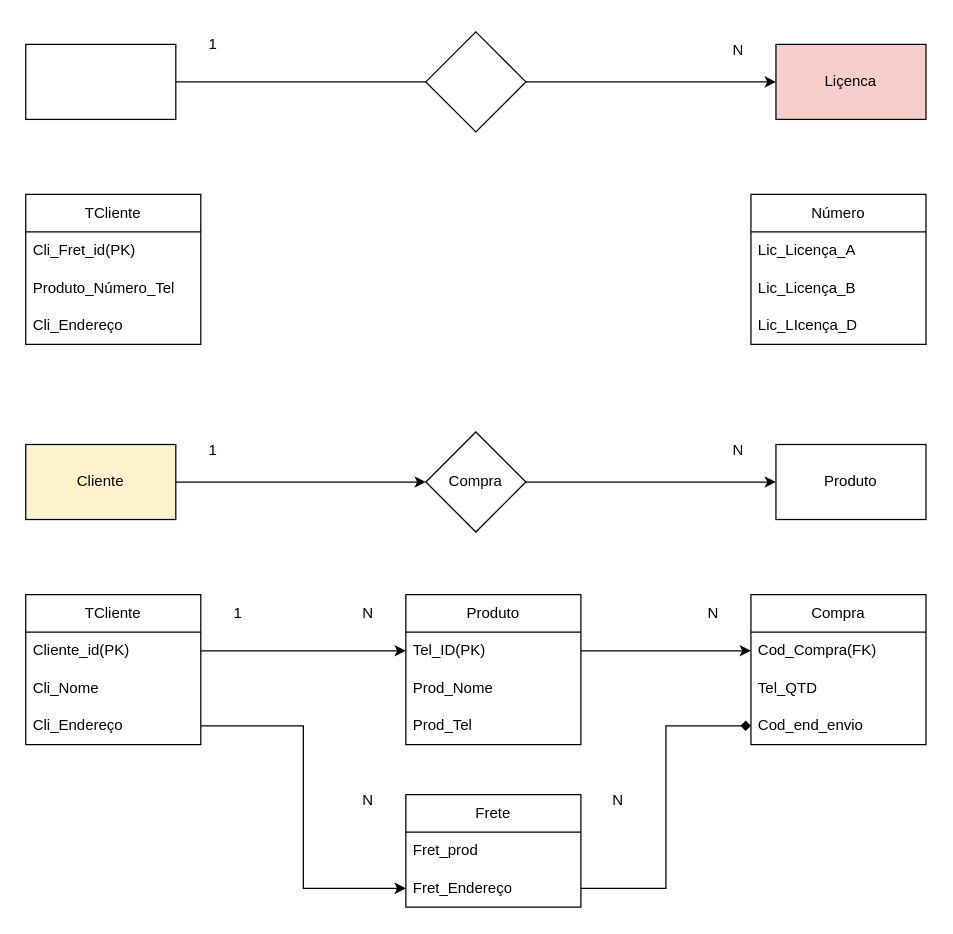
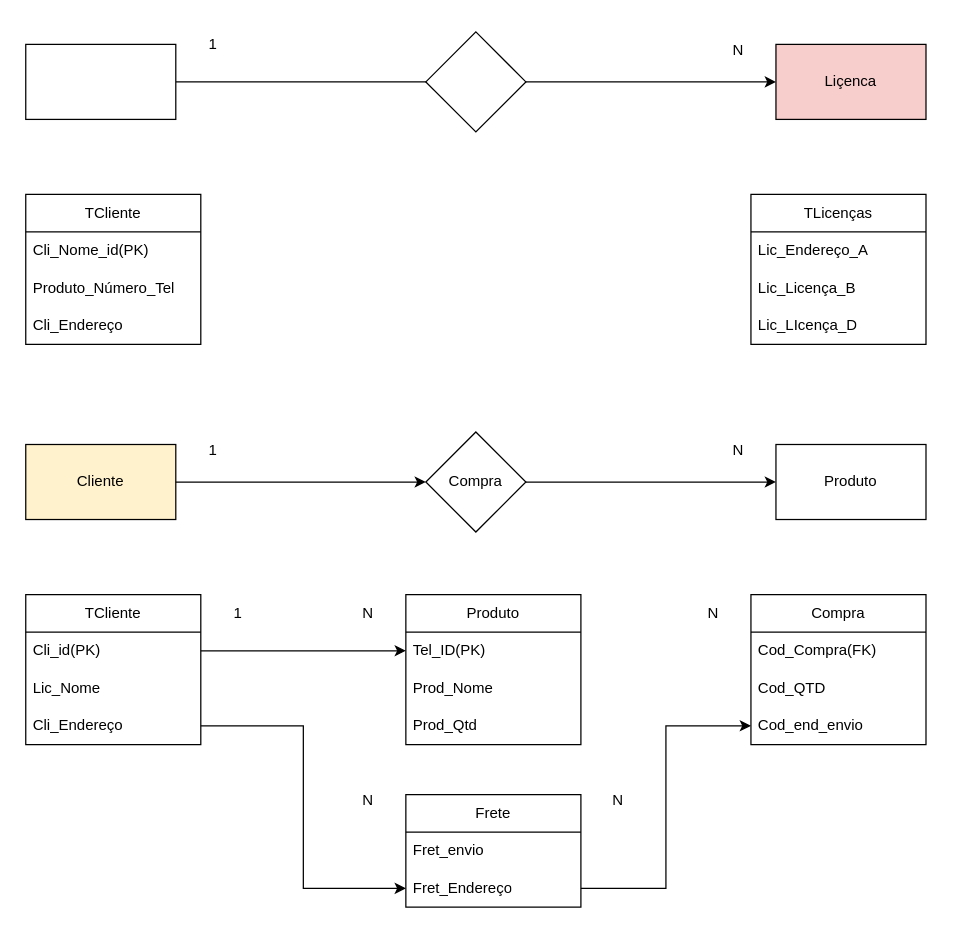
- <mxCell id="12" value="Número" style="swimlane;fontStyle=0;childLayout=stackLayout;horizontal=1;startSize=30;horizontalStack=0;resizeParent=1;resizeParentMax=0;resizeLast=0;collapsible=1;marginBottom=0;whiteSpace=wrap;html=1;" vertex="1" parent="1"><mxGeometry x="600" y="155" width="140" height="120" as="geometry" /></mxCell>
+ <mxCell id="12" value="TLicenças" style="swimlane;fontStyle=0;childLayout=stackLayout;horizontal=1;startSize=30;horizontalStack=0;resizeParent=1;resizeParentMax=0;resizeLast=0;collapsible=1;marginBottom=0;whiteSpace=wrap;html=1;" vertex="1" parent="1"><mxGeometry x="600" y="155" width="140" height="120" as="geometry" /></mxCell>
- <mxCell id="9" value="Cli_Fret_id(PK)" style="text;strokeColor=none;fillColor=none;align=left;verticalAlign=middle;spacingLeft=4;spacingRight=4;overflow=hidden;points=[[0,0.5],[1,0.5]];portConstraint=eastwest;rotatable=0;whiteSpace=wrap;html=1;" vertex="1" parent="8"><mxGeometry y="30" width="140" height="30" as="geometry" /></mxCell>
+ <mxCell id="9" value="Cli_Nome_id(PK)" style="text;strokeColor=none;fillColor=none;align=left;verticalAlign=middle;spacingLeft=4;spacingRight=4;overflow=hidden;points=[[0,0.5],[1,0.5]];portConstraint=eastwest;rotatable=0;whiteSpace=wrap;html=1;" vertex="1" parent="8"><mxGeometry y="30" width="140" height="30" as="geometry" /></mxCell>
- <mxCell id="13" value="Lic_Licença_A" style="text;strokeColor=none;fillColor=none;align=left;verticalAlign=middle;spacingLeft=4;spacingRight=4;overflow=hidden;points=[[0,0.5],[1,0.5]];portConstraint=eastwest;rotatable=0;whiteSpace=wrap;html=1;" vertex="1" parent="12"><mxGeometry y="30" width="140" height="30" as="geometry" /></mxCell>
+ <mxCell id="13" value="Lic_Endereço_A" style="text;strokeColor=none;fillColor=none;align=left;verticalAlign=middle;spacingLeft=4;spacingRight=4;overflow=hidden;points=[[0,0.5],[1,0.5]];portConstraint=eastwest;rotatable=0;whiteSpace=wrap;html=1;" vertex="1" parent="12"><mxGeometry y="30" width="140" height="30" as="geometry" /></mxCell>
- <mxCell id="22" value="Cliente_id(PK)" style="text;strokeColor=none;fillColor=none;align=left;verticalAlign=middle;spacingLeft=4;spacingRight=4;overflow=hidden;points=[[0,0.5],[1,0.5]];portConstraint=eastwest;rotatable=0;whiteSpace=wrap;html=1;" vertex="1" parent="21"><mxGeometry y="30" width="140" height="30" as="geometry" /></mxCell>
+ <mxCell id="22" value="Cli_id(PK)" style="text;strokeColor=none;fillColor=none;align=left;verticalAlign=middle;spacingLeft=4;spacingRight=4;overflow=hidden;points=[[0,0.5],[1,0.5]];portConstraint=eastwest;rotatable=0;whiteSpace=wrap;html=1;" vertex="1" parent="21"><mxGeometry y="30" width="140" height="30" as="geometry" /></mxCell>
- <mxCell id="46" style="edgeStyle=orthogonalEdgeStyle;rounded=0;orthogonalLoop=1;jettySize=auto;html=1;exitX=1;exitY=0.5;exitDx=0;exitDy=0;entryX=0;entryY=0.5;entryDx=0;entryDy=0;" edge="1" parent="1" source="26" target="30"><mxGeometry relative="1" as="geometry" /></mxCell>
- <mxCell id="23" value="Cli_Nome" style="text;strokeColor=none;fillColor=none;align=left;verticalAlign=middle;spacingLeft=4;spacingRight=4;overflow=hidden;points=[[0,0.5],[1,0.5]];portConstraint=eastwest;rotatable=0;whiteSpace=wrap;html=1;" vertex="1" parent="21"><mxGeometry y="60" width="140" height="30" as="geometry" /></mxCell>
+ <mxCell id="23" value="Lic_Nome" style="text;strokeColor=none;fillColor=none;align=left;verticalAlign=middle;spacingLeft=4;spacingRight=4;overflow=hidden;points=[[0,0.5],[1,0.5]];portConstraint=eastwest;rotatable=0;whiteSpace=wrap;html=1;" vertex="1" parent="21"><mxGeometry y="60" width="140" height="30" as="geometry" /></mxCell>
- <mxCell id="31" value="Tel_QTD" style="text;strokeColor=none;fillColor=none;align=left;verticalAlign=middle;spacingLeft=4;spacingRight=4;overflow=hidden;points=[[0,0.5],[1,0.5]];portConstraint=eastwest;rotatable=0;whiteSpace=wrap;html=1;" vertex="1" parent="29"><mxGeometry y="60" width="140" height="30" as="geometry" /></mxCell>
+ <mxCell id="31" value="Cod_QTD" style="text;strokeColor=none;fillColor=none;align=left;verticalAlign=middle;spacingLeft=4;spacingRight=4;overflow=hidden;points=[[0,0.5],[1,0.5]];portConstraint=eastwest;rotatable=0;whiteSpace=wrap;html=1;" vertex="1" parent="29"><mxGeometry y="60" width="140" height="30" as="geometry" /></mxCell>
- <mxCell id="28" value="Prod_Tel" style="text;strokeColor=none;fillColor=none;align=left;verticalAlign=middle;spacingLeft=4;spacingRight=4;overflow=hidden;points=[[0,0.5],[1,0.5]];portConstraint=eastwest;rotatable=0;whiteSpace=wrap;html=1;" vertex="1" parent="25"><mxGeometry y="90" width="140" height="30" as="geometry" /></mxCell>
+ <mxCell id="28" value="Prod_Qtd" style="text;strokeColor=none;fillColor=none;align=left;verticalAlign=middle;spacingLeft=4;spacingRight=4;overflow=hidden;points=[[0,0.5],[1,0.5]];portConstraint=eastwest;rotatable=0;whiteSpace=wrap;html=1;" vertex="1" parent="25"><mxGeometry y="90" width="140" height="30" as="geometry" /></mxCell>
- <mxCell id="43" style="edgeStyle=orthogonalEdgeStyle;rounded=0;orthogonalLoop=1;jettySize=auto;html=1;exitX=1;exitY=0.5;exitDx=0;exitDy=0;entryX=0;entryY=0.5;entryDx=0;entryDy=0;endArrow=diamond;" edge="1" parent="1" source="41" target="32"><mxGeometry relative="1" as="geometry" /></mxCell>
+ <mxCell id="43" style="edgeStyle=orthogonalEdgeStyle;rounded=0;orthogonalLoop=1;jettySize=auto;html=1;exitX=1;exitY=0.5;exitDx=0;exitDy=0;entryX=0;entryY=0.5;entryDx=0;entryDy=0;" edge="1" parent="1" source="41" target="32"><mxGeometry relative="1" as="geometry" /></mxCell>
- <mxCell id="40" value="Fret_prod" style="text;strokeColor=none;fillColor=none;align=left;verticalAlign=middle;spacingLeft=4;spacingRight=4;overflow=hidden;points=[[0,0.5],[1,0.5]];portConstraint=eastwest;rotatable=0;whiteSpace=wrap;html=1;" vertex="1" parent="39"><mxGeometry y="30" width="140" height="30" as="geometry" /></mxCell>
+ <mxCell id="40" value="Fret_envio" style="text;strokeColor=none;fillColor=none;align=left;verticalAlign=middle;spacingLeft=4;spacingRight=4;overflow=hidden;points=[[0,0.5],[1,0.5]];portConstraint=eastwest;rotatable=0;whiteSpace=wrap;html=1;" vertex="1" parent="39"><mxGeometry y="30" width="140" height="30" as="geometry" /></mxCell>
